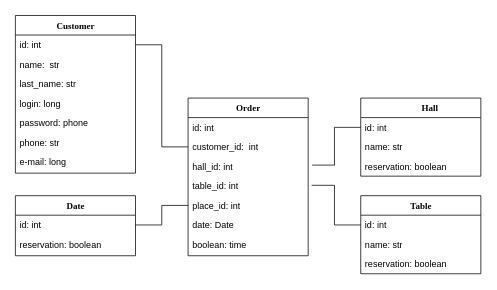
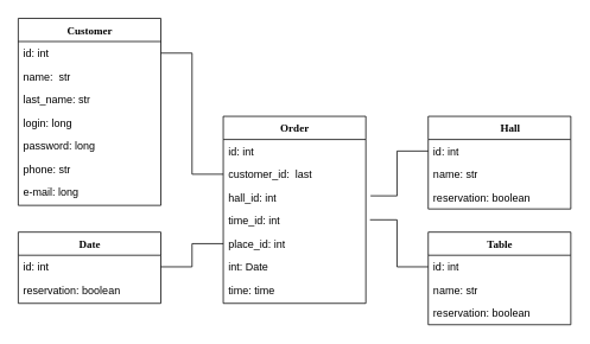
- <mxCell id="15" value="password: phone" style="text;html=1;strokeColor=none;fillColor=none;align=left;verticalAlign=top;spacingLeft=4;spacingRight=4;whiteSpace=wrap;overflow=hidden;rotatable=0;points=[[0,0.5],[1,0.5]];portConstraint=eastwest;" parent="10" vertex="1"><mxGeometry y="130" width="160" height="26" as="geometry" /></mxCell>
+ <mxCell id="15" value="password: long" style="text;html=1;strokeColor=none;fillColor=none;align=left;verticalAlign=top;spacingLeft=4;spacingRight=4;whiteSpace=wrap;overflow=hidden;rotatable=0;points=[[0,0.5],[1,0.5]];portConstraint=eastwest;" parent="10" vertex="1"><mxGeometry y="130" width="160" height="26" as="geometry" /></mxCell>
- <mxCell id="4" value="customer_id:&amp;nbsp; int" style="text;html=1;strokeColor=none;fillColor=none;align=left;verticalAlign=top;spacingLeft=4;spacingRight=4;whiteSpace=wrap;overflow=hidden;rotatable=0;points=[[0,0.5],[1,0.5]];portConstraint=eastwest;" parent="2" vertex="1"><mxGeometry y="52" width="160" height="26" as="geometry" /></mxCell>
+ <mxCell id="4" value="customer_id:&amp;nbsp; last" style="text;html=1;strokeColor=none;fillColor=none;align=left;verticalAlign=top;spacingLeft=4;spacingRight=4;whiteSpace=wrap;overflow=hidden;rotatable=0;points=[[0,0.5],[1,0.5]];portConstraint=eastwest;" parent="2" vertex="1"><mxGeometry y="52" width="160" height="26" as="geometry" /></mxCell>
- <mxCell id="6" value="table_id: int" style="text;html=1;strokeColor=none;fillColor=none;align=left;verticalAlign=top;spacingLeft=4;spacingRight=4;whiteSpace=wrap;overflow=hidden;rotatable=0;points=[[0,0.5],[1,0.5]];portConstraint=eastwest;" parent="2" vertex="1"><mxGeometry y="104" width="160" height="26" as="geometry" /></mxCell>
+ <mxCell id="6" value="time_id: int" style="text;html=1;strokeColor=none;fillColor=none;align=left;verticalAlign=top;spacingLeft=4;spacingRight=4;whiteSpace=wrap;overflow=hidden;rotatable=0;points=[[0,0.5],[1,0.5]];portConstraint=eastwest;" parent="2" vertex="1"><mxGeometry y="104" width="160" height="26" as="geometry" /></mxCell>
- <mxCell id="8" value="date: Date" style="text;html=1;strokeColor=none;fillColor=none;align=left;verticalAlign=top;spacingLeft=4;spacingRight=4;whiteSpace=wrap;overflow=hidden;rotatable=0;points=[[0,0.5],[1,0.5]];portConstraint=eastwest;" parent="2" vertex="1"><mxGeometry y="156" width="160" height="26" as="geometry" /></mxCell>
+ <mxCell id="8" value="int: Date" style="text;html=1;strokeColor=none;fillColor=none;align=left;verticalAlign=top;spacingLeft=4;spacingRight=4;whiteSpace=wrap;overflow=hidden;rotatable=0;points=[[0,0.5],[1,0.5]];portConstraint=eastwest;" parent="2" vertex="1"><mxGeometry y="156" width="160" height="26" as="geometry" /></mxCell>
- <mxCell id="9" value="boolean: time" style="text;html=1;strokeColor=none;fillColor=none;align=left;verticalAlign=top;spacingLeft=4;spacingRight=4;whiteSpace=wrap;overflow=hidden;rotatable=0;points=[[0,0.5],[1,0.5]];portConstraint=eastwest;" parent="2" vertex="1"><mxGeometry y="182" width="160" height="26" as="geometry" /></mxCell>
+ <mxCell id="9" value="time: time" style="text;html=1;strokeColor=none;fillColor=none;align=left;verticalAlign=top;spacingLeft=4;spacingRight=4;whiteSpace=wrap;overflow=hidden;rotatable=0;points=[[0,0.5],[1,0.5]];portConstraint=eastwest;" parent="2" vertex="1"><mxGeometry y="182" width="160" height="26" as="geometry" /></mxCell>
